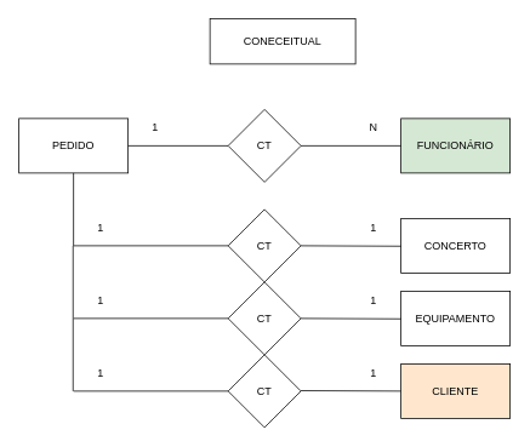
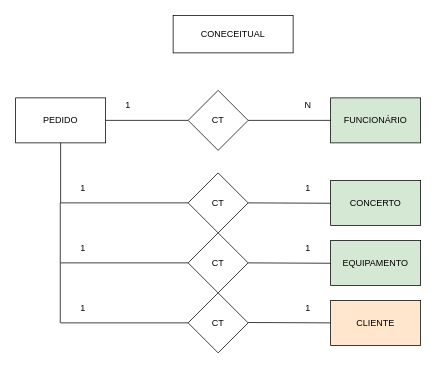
- <mxCell id="12" value="CONCERTO" style="rounded=0;whiteSpace=wrap;html=1;" parent="1" vertex="1"><mxGeometry x="440" y="240" width="120" height="60" as="geometry" /></mxCell>
+ <mxCell id="12" value="CONCERTO" style="rounded=0;whiteSpace=wrap;html=1;fillColor=#d5e8d4;" parent="1" vertex="1"><mxGeometry x="440" y="240" width="120" height="60" as="geometry" /></mxCell>
- <mxCell id="18" value="EQUIPAMENTO" style="rounded=0;whiteSpace=wrap;html=1;" parent="1" vertex="1"><mxGeometry x="440" y="320" width="120" height="60" as="geometry" /></mxCell>
+ <mxCell id="18" value="EQUIPAMENTO" style="rounded=0;whiteSpace=wrap;html=1;fillColor=#d5e8d4;" parent="1" vertex="1"><mxGeometry x="440" y="320" width="120" height="60" as="geometry" /></mxCell>
